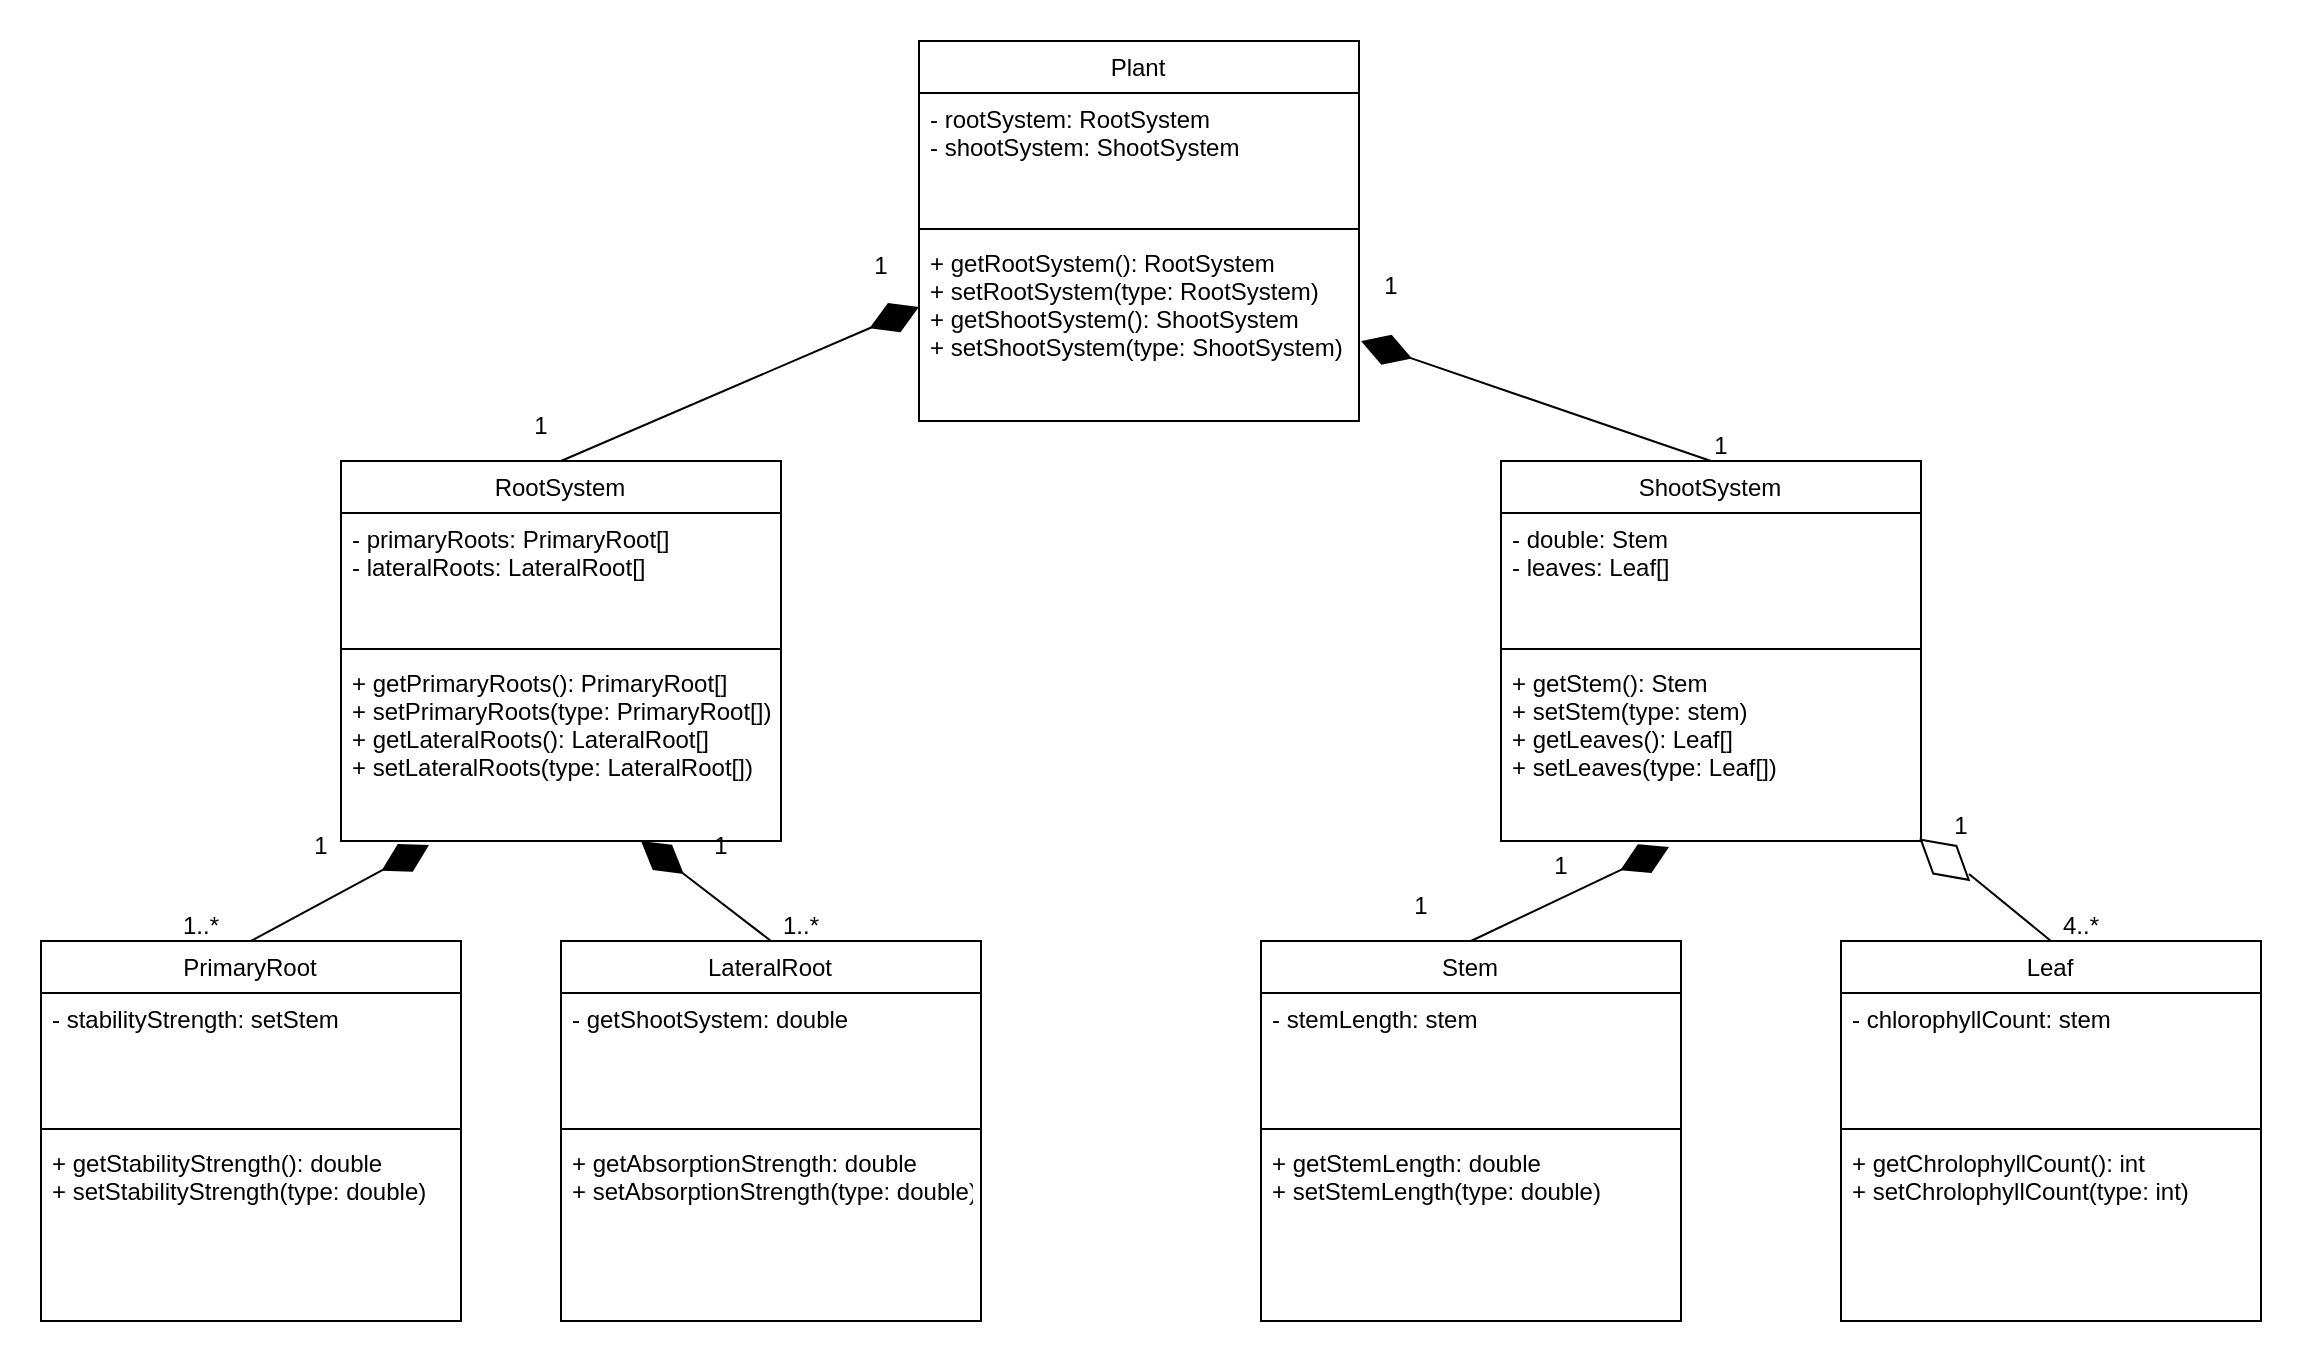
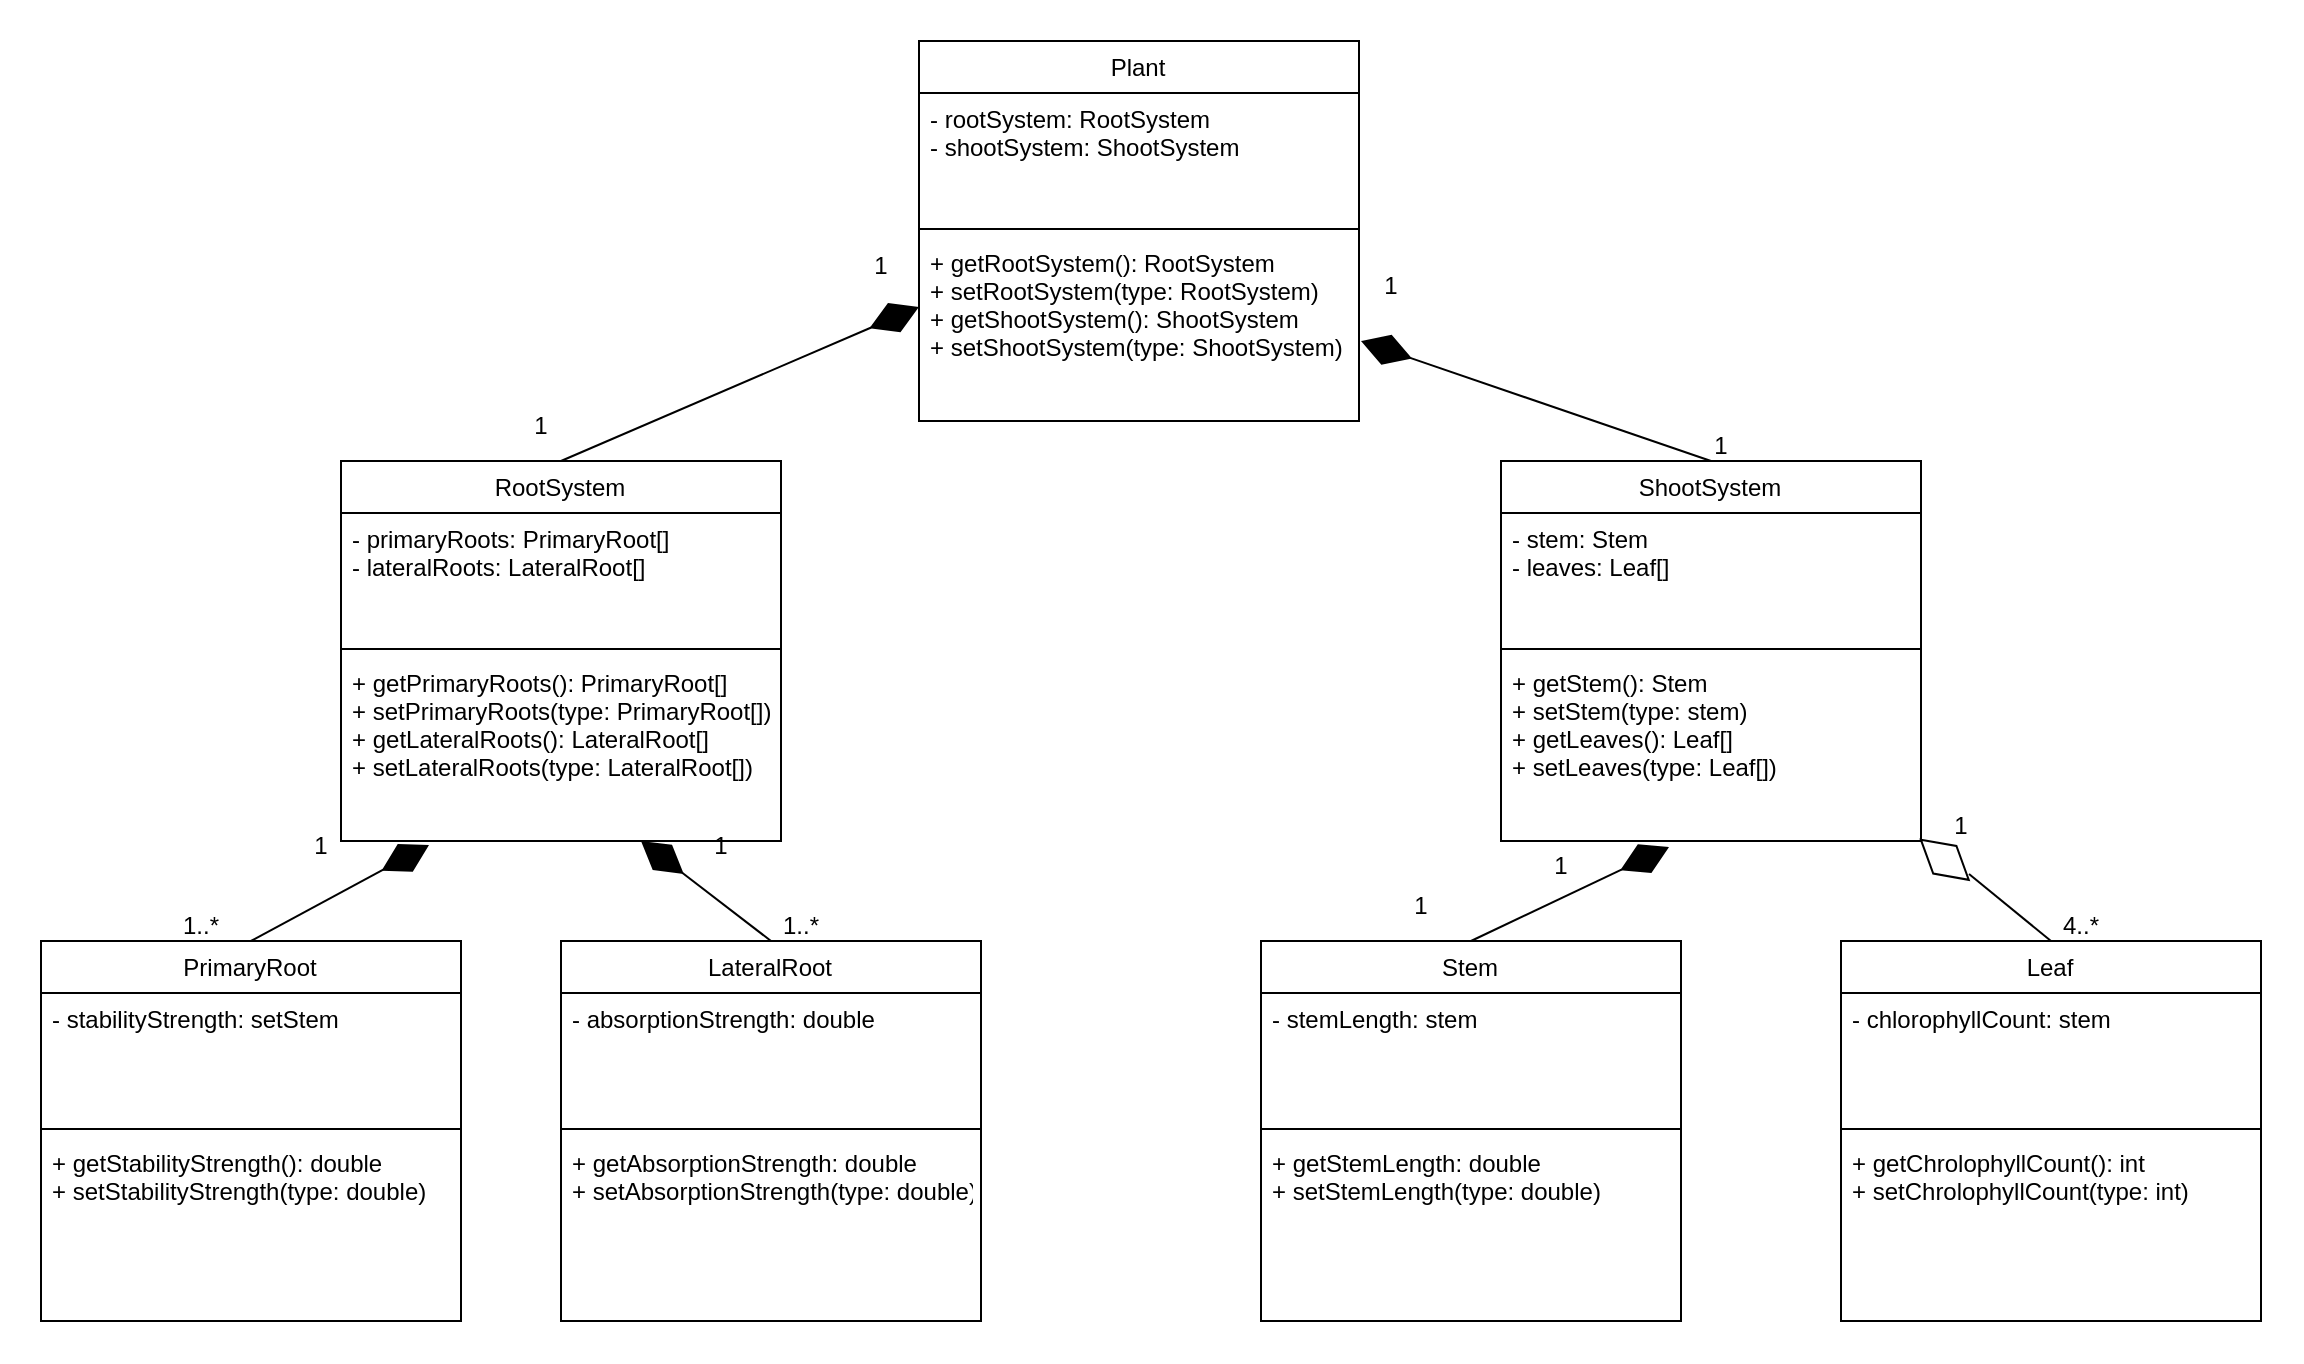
- <mxCell id="23" value="- double: Stem&#10;- leaves: Leaf[]" style="text;align=left;verticalAlign=top;spacingLeft=4;spacingRight=4;overflow=hidden;rotatable=0;points=[[0,0.5],[1,0.5]];portConstraint=eastwest;" parent="22" vertex="1"><mxGeometry y="26" width="210" height="64" as="geometry" /></mxCell>
+ <mxCell id="23" value="- stem: Stem&#10;- leaves: Leaf[]" style="text;align=left;verticalAlign=top;spacingLeft=4;spacingRight=4;overflow=hidden;rotatable=0;points=[[0,0.5],[1,0.5]];portConstraint=eastwest;" parent="22" vertex="1"><mxGeometry y="26" width="210" height="64" as="geometry" /></mxCell>
- <mxCell id="27" value="- getShootSystem: double" style="text;align=left;verticalAlign=top;spacingLeft=4;spacingRight=4;overflow=hidden;rotatable=0;points=[[0,0.5],[1,0.5]];portConstraint=eastwest;" parent="26" vertex="1"><mxGeometry y="26" width="210" height="64" as="geometry" /></mxCell>
+ <mxCell id="27" value="- absorptionStrength: double" style="text;align=left;verticalAlign=top;spacingLeft=4;spacingRight=4;overflow=hidden;rotatable=0;points=[[0,0.5],[1,0.5]];portConstraint=eastwest;" parent="26" vertex="1"><mxGeometry y="26" width="210" height="64" as="geometry" /></mxCell>
